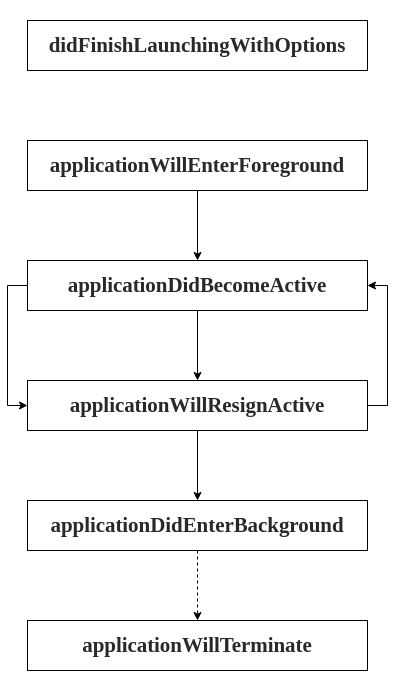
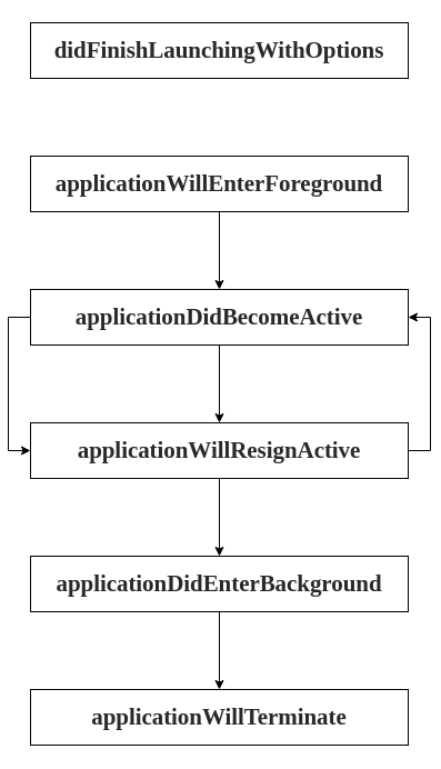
- <mxCell id="11" style="edgeStyle=orthogonalEdgeStyle;rounded=0;orthogonalLoop=1;jettySize=auto;html=1;exitX=0.5;exitY=1;exitDx=0;exitDy=0;entryX=0.5;entryY=0;entryDx=0;entryDy=0;dashed=1;" edge="1" parent="1" source="12" target="13"><mxGeometry relative="1" as="geometry" /></mxCell>
+ <mxCell id="11" style="edgeStyle=orthogonalEdgeStyle;rounded=0;orthogonalLoop=1;jettySize=auto;html=1;exitX=0.5;exitY=1;exitDx=0;exitDy=0;entryX=0.5;entryY=0;entryDx=0;entryDy=0;" edge="1" parent="1" source="12" target="13"><mxGeometry relative="1" as="geometry" /></mxCell>
